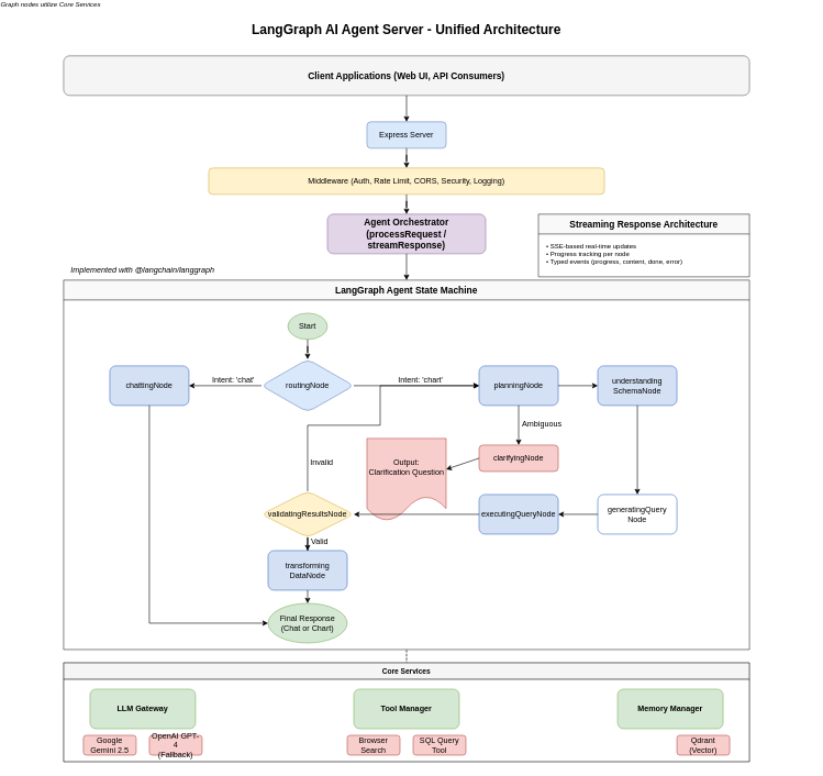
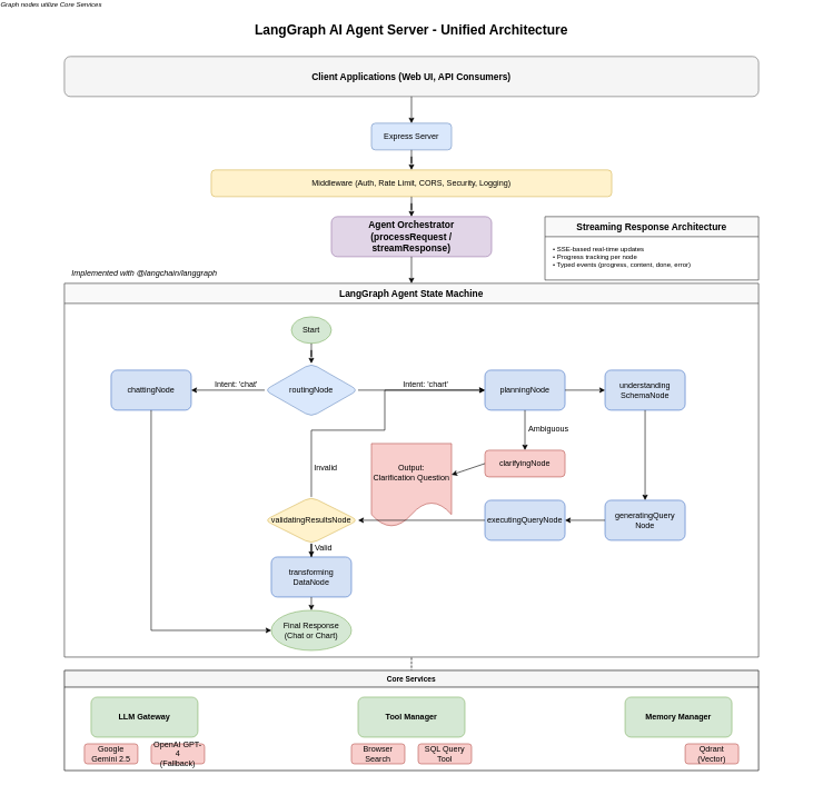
- <mxCell id="22" value="generatingQuery&lt;br&gt;Node" style="rounded=1;whiteSpace=wrap;html=1;fillColor=#ffffff;strokeColor=#4472C4;" parent="16" vertex="1"><mxGeometry x="810" y="325" width="120" height="60" as="geometry" /></mxCell>
+ <mxCell id="22" value="generatingQuery&lt;br&gt;Node" style="rounded=1;whiteSpace=wrap;html=1;fillColor=#d4e1f5;strokeColor=#4472C4;" parent="16" vertex="1"><mxGeometry x="810" y="325" width="120" height="60" as="geometry" /></mxCell>
